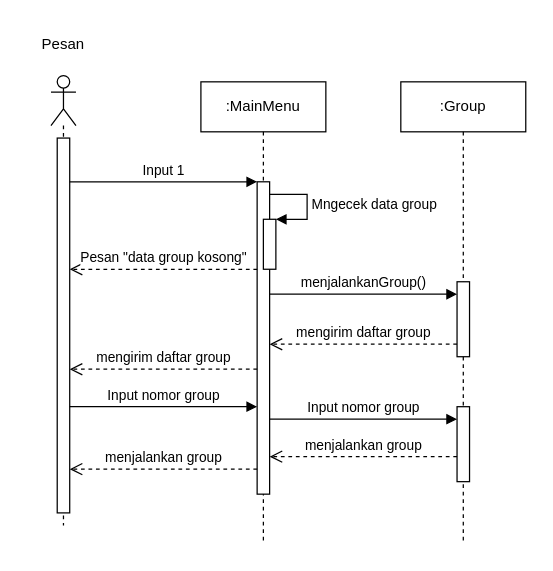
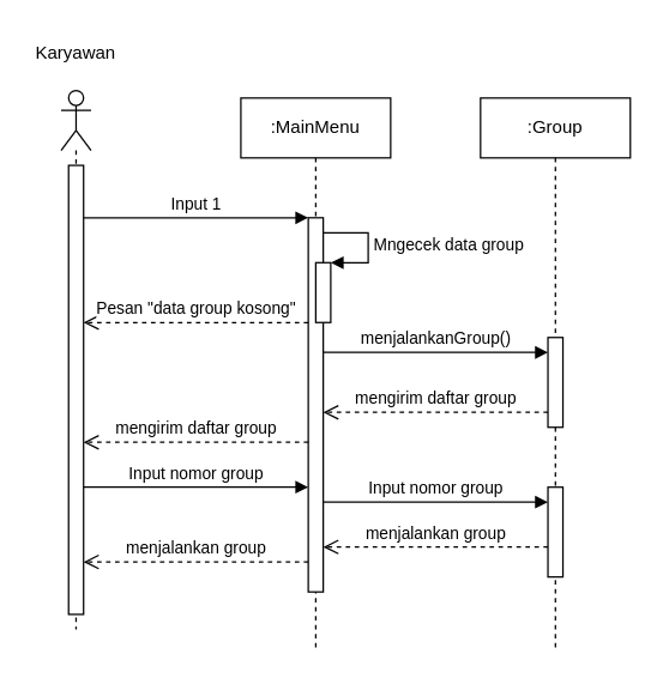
- <mxCell id="4" value="Pesan" style="text;html=1;strokeColor=none;fillColor=none;align=center;verticalAlign=middle;whiteSpace=wrap;rounded=0;" vertex="1" parent="1"><mxGeometry x="20" y="20" width="60" height="30" as="geometry" /></mxCell>
+ <mxCell id="4" value="Karyawan" style="text;html=1;strokeColor=none;fillColor=none;align=center;verticalAlign=middle;whiteSpace=wrap;rounded=0;" vertex="1" parent="1"><mxGeometry x="20" y="20" width="60" height="30" as="geometry" /></mxCell>
